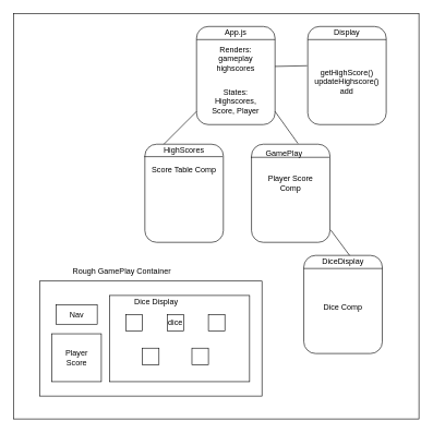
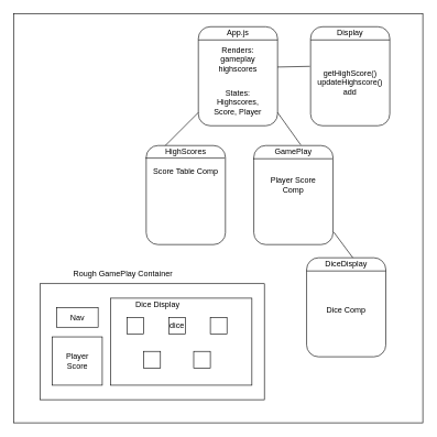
- <mxCell id="35" value="GamePlay" style="text;html=1;strokeColor=none;fillColor=none;align=center;verticalAlign=middle;whiteSpace=wrap;rounded=0;" vertex="1" parent="33"><mxGeometry x="31" y="5" width="40" height="20" as="geometry" /></mxCell>
+ <mxCell id="35" value="GamePlay" style="text;html=1;strokeColor=none;fillColor=none;align=center;verticalAlign=middle;whiteSpace=wrap;rounded=0;" vertex="1" parent="33"><mxGeometry x="41" width="40" height="20" as="geometry" /></mxCell>
